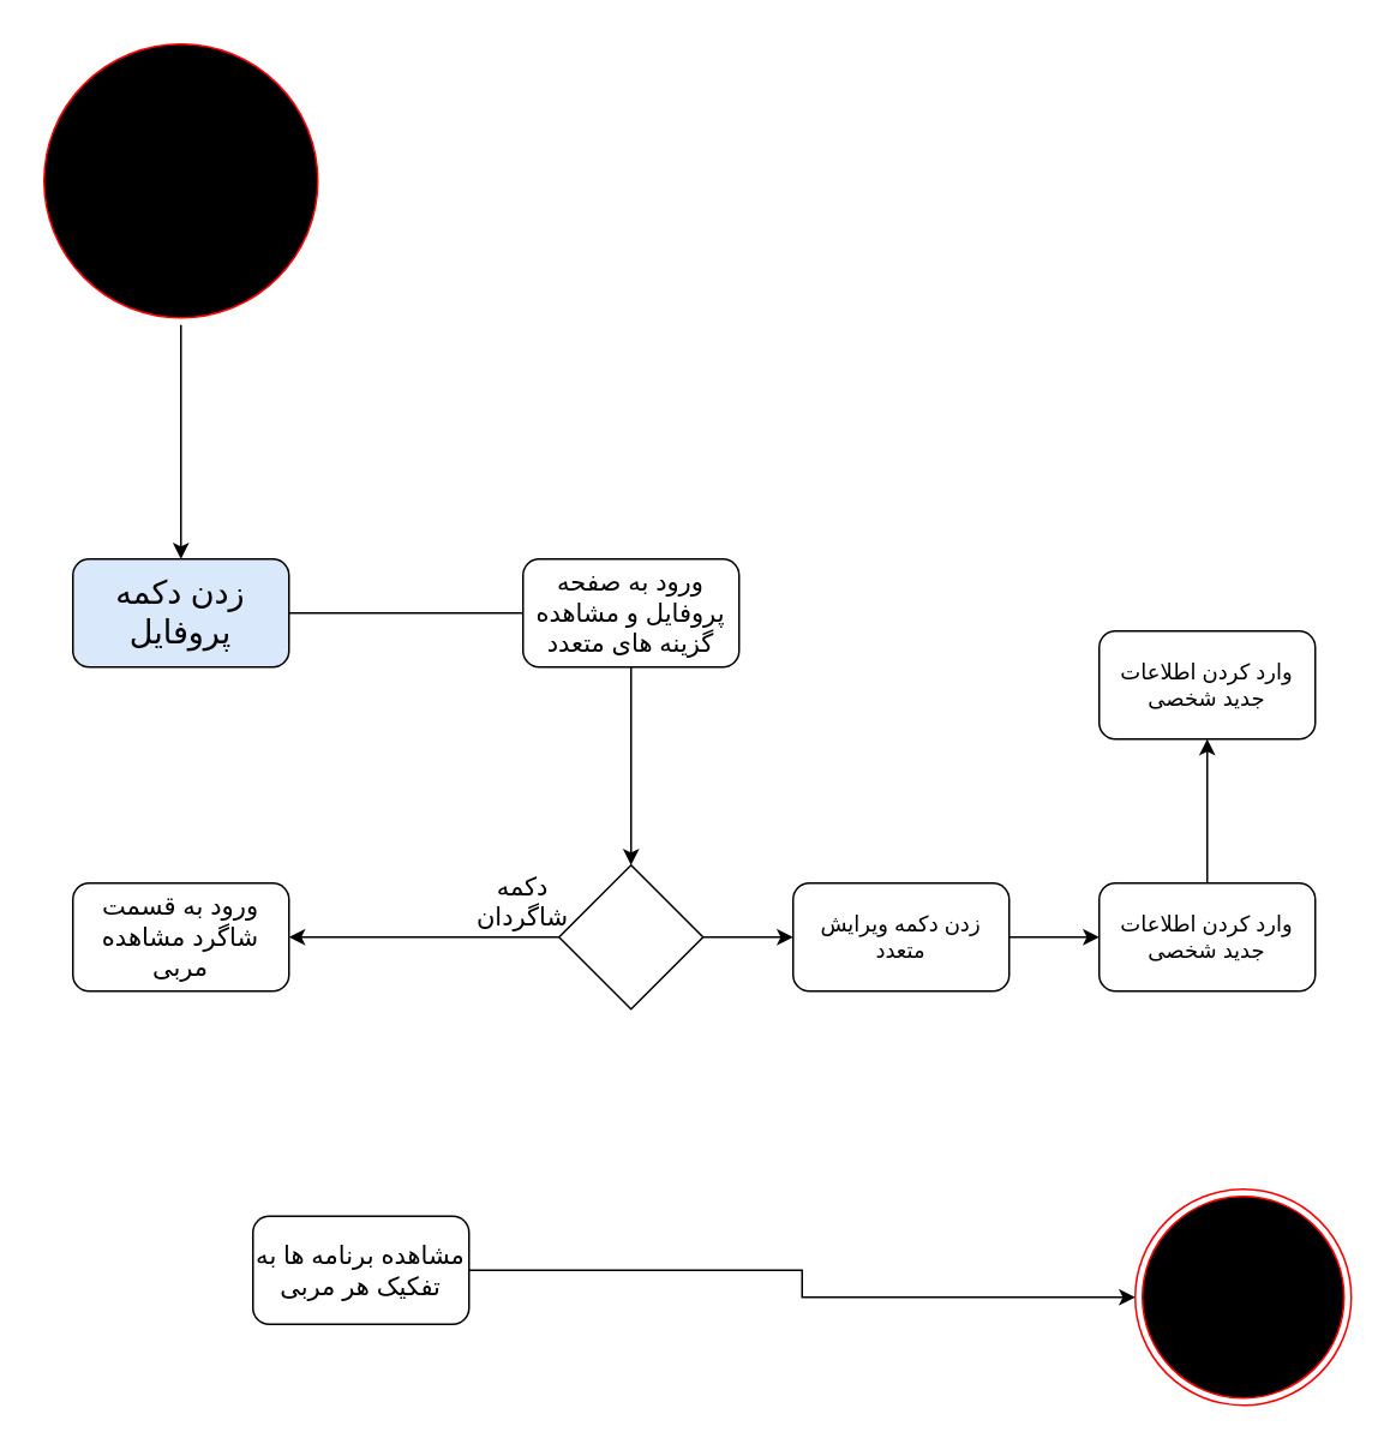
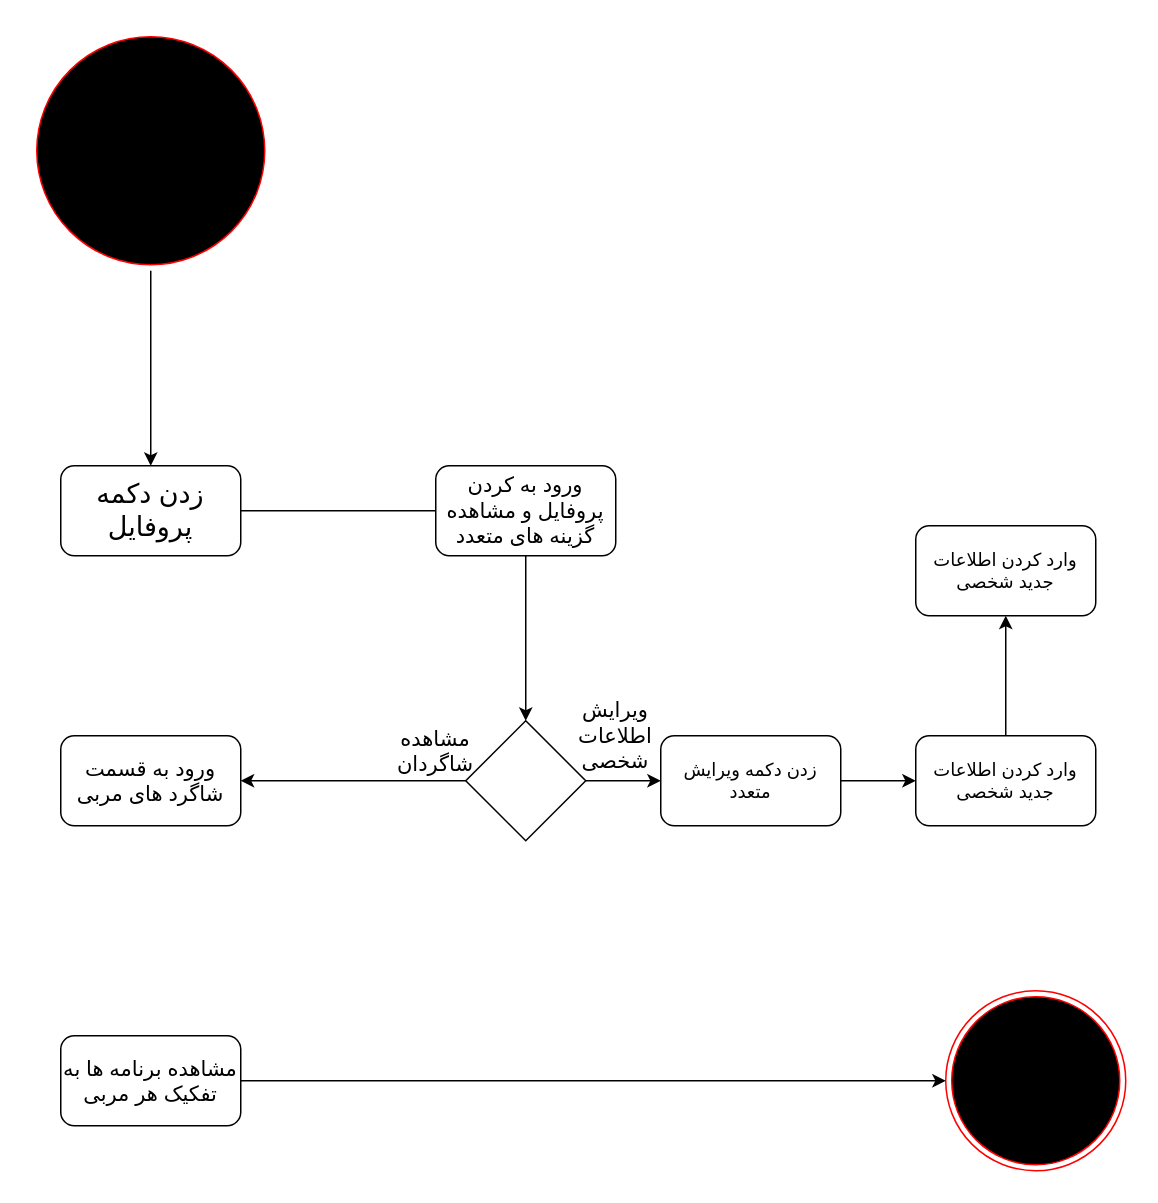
- <mxCell id="6" value="&lt;span style=&quot;font-size: 18px ; white-space: normal&quot;&gt;زدن دکمه پروفایل&lt;/span&gt;" style="rounded=1;whiteSpace=wrap;html=1;fillColor=#dae8fc;" vertex="1" parent="1"><mxGeometry x="40" y="310" width="120" height="60" as="geometry" /></mxCell>
+ <mxCell id="6" value="&lt;span style=&quot;font-size: 18px ; white-space: normal&quot;&gt;زدن دکمه پروفایل&lt;/span&gt;" style="rounded=1;whiteSpace=wrap;html=1;" vertex="1" parent="1"><mxGeometry x="40" y="310" width="120" height="60" as="geometry" /></mxCell>
- <mxCell id="8" value="&lt;span style=&quot;font-size: 14px ; white-space: normal&quot;&gt;ورود به صفحه پروفایل و مشاهده گزینه های متعدد&lt;/span&gt;" style="rounded=1;whiteSpace=wrap;html=1;" vertex="1" parent="1"><mxGeometry x="290" y="310" width="120" height="60" as="geometry" /></mxCell>
+ <mxCell id="8" value="&lt;span style=&quot;font-size: 14px ; white-space: normal&quot;&gt;ورود به کردن پروفایل و مشاهده گزینه های متعدد&lt;/span&gt;" style="rounded=1;whiteSpace=wrap;html=1;" vertex="1" parent="1"><mxGeometry x="290" y="310" width="120" height="60" as="geometry" /></mxCell>
+ <mxCell id="21" value="&lt;span style=&quot;font-size: 14px&quot;&gt;ویرایش اطلاعات شخصی&lt;/span&gt;" style="text;html=1;strokeColor=none;fillColor=none;align=center;verticalAlign=middle;whiteSpace=wrap;rounded=0;" vertex="1" parent="1"><mxGeometry x="390" y="480" width="40" height="20" as="geometry" /></mxCell>
- <mxCell id="20" value="&lt;span style=&quot;font-size: 14px&quot;&gt;دکمه شاگردان&lt;/span&gt;" style="text;html=1;strokeColor=none;fillColor=none;align=center;verticalAlign=middle;whiteSpace=wrap;rounded=0;" vertex="1" parent="1"><mxGeometry x="270" y="490" width="40" height="20" as="geometry" /></mxCell>
+ <mxCell id="20" value="&lt;span style=&quot;font-size: 14px&quot;&gt;مشاهده شاگردان&lt;/span&gt;" style="text;html=1;strokeColor=none;fillColor=none;align=center;verticalAlign=middle;whiteSpace=wrap;rounded=0;" vertex="1" parent="1"><mxGeometry x="270" y="490" width="40" height="20" as="geometry" /></mxCell>
- <mxCell id="9" value="&lt;span style=&quot;font-size: 14px ; white-space: normal&quot;&gt;ورود به قسمت شاگرد مشاهده مربی&lt;/span&gt;" style="rounded=1;whiteSpace=wrap;html=1;" vertex="1" parent="1"><mxGeometry x="40" y="490" width="120" height="60" as="geometry" /></mxCell>
+ <mxCell id="9" value="&lt;span style=&quot;font-size: 14px ; white-space: normal&quot;&gt;ورود به قسمت شاگرد های مربی&lt;/span&gt;" style="rounded=1;whiteSpace=wrap;html=1;" vertex="1" parent="1"><mxGeometry x="40" y="490" width="120" height="60" as="geometry" /></mxCell>
- <mxCell id="11" value="&lt;span style=&quot;font-size: 14px ; white-space: normal&quot;&gt;مشاهده برنامه ها به تفکیک هر مربی&lt;/span&gt;" style="rounded=1;whiteSpace=wrap;html=1;" vertex="1" parent="1"><mxGeometry x="140" y="675" width="120" height="60" as="geometry" /></mxCell>
+ <mxCell id="11" value="&lt;span style=&quot;font-size: 14px ; white-space: normal&quot;&gt;مشاهده برنامه ها به تفکیک هر مربی&lt;/span&gt;" style="rounded=1;whiteSpace=wrap;html=1;" vertex="1" parent="1"><mxGeometry x="40" y="690" width="120" height="60" as="geometry" /></mxCell>
